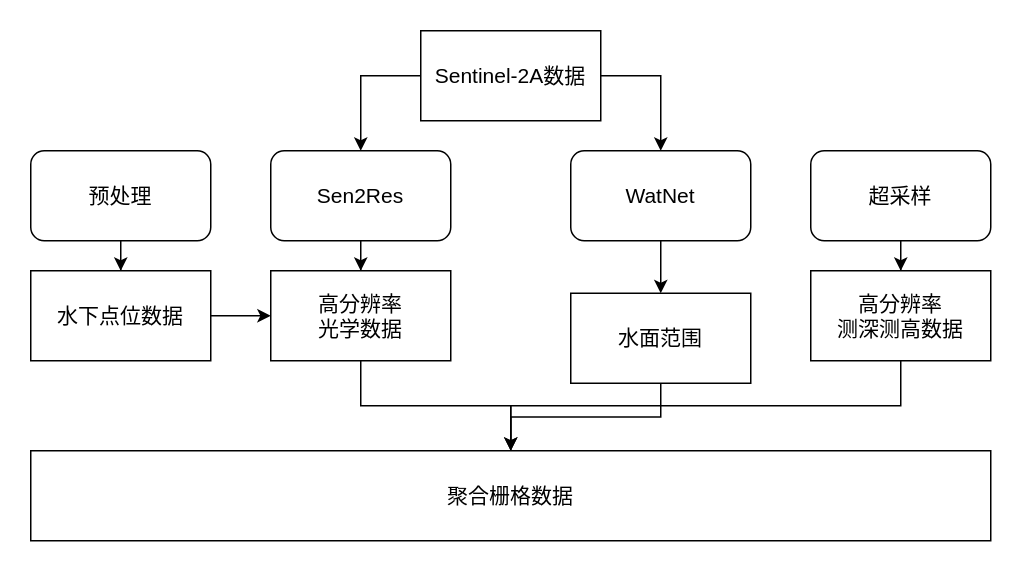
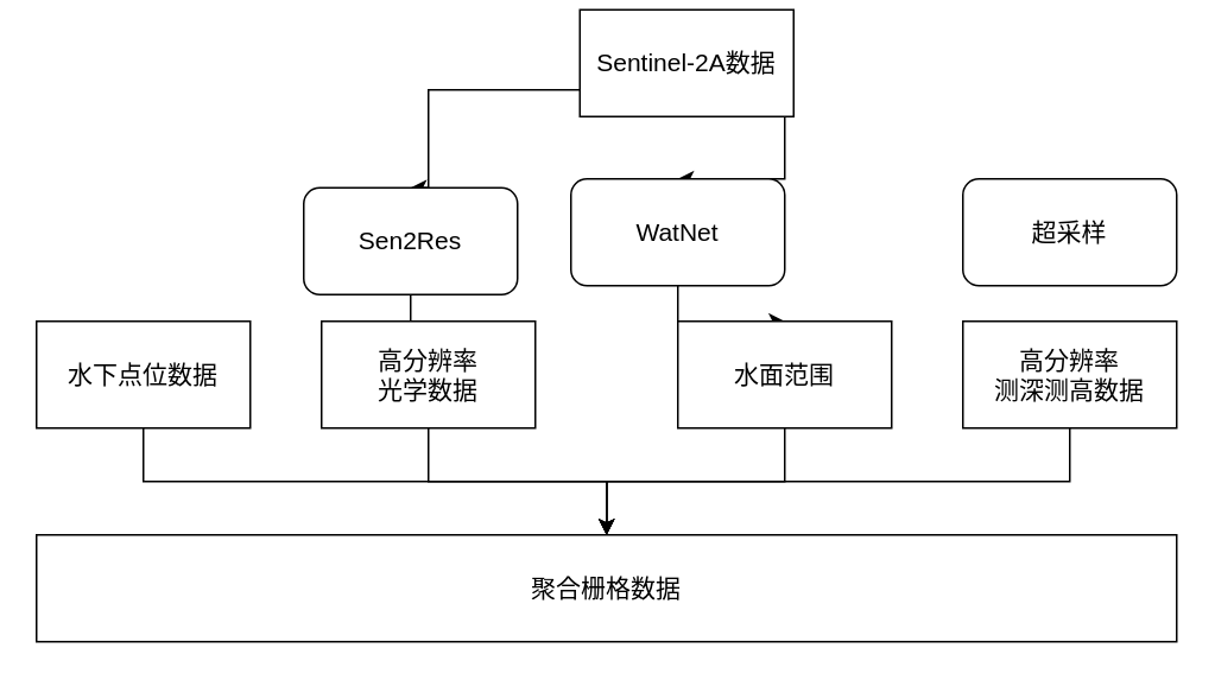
- <mxCell id="4" value="Sentinel-2A数据" style="rounded=0;whiteSpace=wrap;html=1;fontSize=14;" parent="1" vertex="1"><mxGeometry x="280" y="20" width="120" height="60" as="geometry" /></mxCell>
+ <mxCell id="4" value="Sentinel-2A数据" style="rounded=0;whiteSpace=wrap;html=1;fontSize=14;" parent="1" vertex="1"><mxGeometry x="325" y="5" width="120" height="60" as="geometry" /></mxCell>
- <mxCell id="18" value="预处理" style="rounded=1;whiteSpace=wrap;html=1;fontSize=14;" parent="1" vertex="1"><mxGeometry x="20" y="100" width="120" height="60" as="geometry" /></mxCell>
- <mxCell id="6" value="Sen2Res" style="rounded=1;whiteSpace=wrap;html=1;fontSize=14;" parent="1" vertex="1"><mxGeometry x="180" y="100" width="120" height="60" as="geometry" /></mxCell>
+ <mxCell id="6" value="Sen2Res" style="rounded=1;whiteSpace=wrap;html=1;fontSize=14;" parent="1" vertex="1"><mxGeometry x="170" y="105" width="120" height="60" as="geometry" /></mxCell>
- <mxCell id="8" value="WatNet" style="rounded=1;whiteSpace=wrap;html=1;fontSize=14;" parent="1" vertex="1"><mxGeometry x="380" y="100" width="120" height="60" as="geometry" /></mxCell>
+ <mxCell id="8" value="WatNet" style="rounded=1;whiteSpace=wrap;html=1;fontSize=14;" parent="1" vertex="1"><mxGeometry x="320" y="100" width="120" height="60" as="geometry" /></mxCell>
- <mxCell id="17" value="" style="edgeStyle=orthogonalEdgeStyle;rounded=0;orthogonalLoop=1;jettySize=auto;html=1;fontSize=14;" parent="1" source="18" target="20" edge="1"><mxGeometry relative="1" as="geometry" /></mxCell>
- <mxCell id="13" value="" style="edgeStyle=orthogonalEdgeStyle;rounded=0;orthogonalLoop=1;jettySize=auto;html=1;fontSize=14;" parent="1" source="14" target="16" edge="1"><mxGeometry relative="1" as="geometry" /></mxCell>
- <mxCell id="19" value="" style="edgeStyle=orthogonalEdgeStyle;rounded=0;orthogonalLoop=1;jettySize=auto;html=1;fontSize=14;" parent="1" source="20" target="12" edge="1"><mxGeometry relative="1" as="geometry" /></mxCell>
+ <mxCell id="19" value="" style="edgeStyle=orthogonalEdgeStyle;rounded=0;orthogonalLoop=1;jettySize=auto;html=1;fontSize=14;" parent="1" source="20" target="21" edge="1"><mxGeometry relative="1" as="geometry" /></mxCell>
- <mxCell id="10" value="水面范围" style="rounded=0;whiteSpace=wrap;html=1;fontSize=14;" parent="1" vertex="1"><mxGeometry x="380" y="195" width="120" height="60" as="geometry" /></mxCell>
+ <mxCell id="10" value="水面范围" style="rounded=0;whiteSpace=wrap;html=1;fontSize=14;" parent="1" vertex="1"><mxGeometry x="380" y="180" width="120" height="60" as="geometry" /></mxCell>
- <mxCell id="11" value="" style="edgeStyle=orthogonalEdgeStyle;rounded=0;orthogonalLoop=1;jettySize=auto;html=1;fontSize=14;endArrow=none;" parent="1" source="12" target="21" edge="1"><mxGeometry relative="1" as="geometry" /></mxCell>
+ <mxCell id="11" value="" style="edgeStyle=orthogonalEdgeStyle;rounded=0;orthogonalLoop=1;jettySize=auto;html=1;fontSize=14;" parent="1" source="12" target="21" edge="1"><mxGeometry relative="1" as="geometry" /></mxCell>
